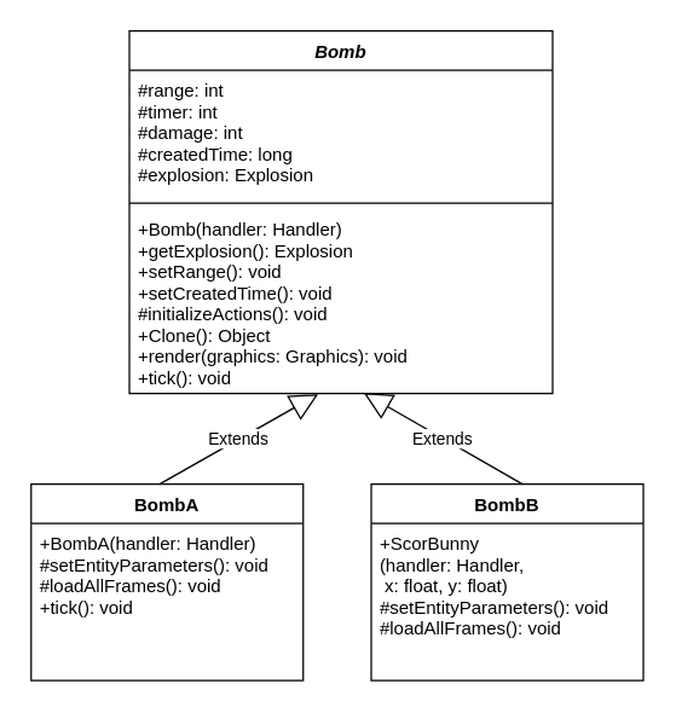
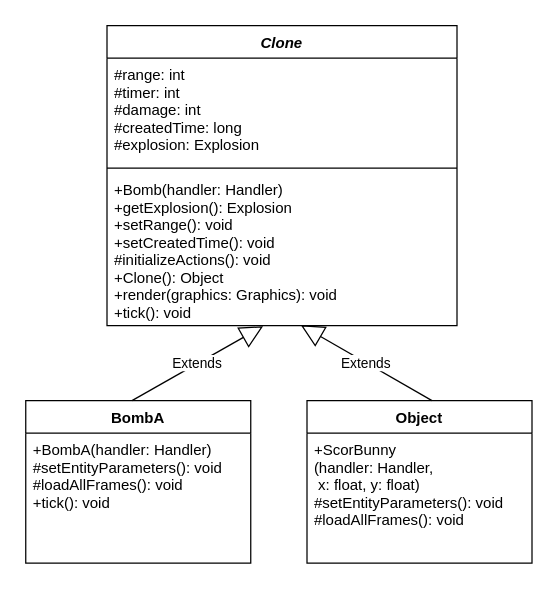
- <mxCell id="2" value="Bomb" style="swimlane;fontStyle=3;align=center;verticalAlign=top;childLayout=stackLayout;horizontal=1;startSize=26;horizontalStack=0;resizeParent=1;resizeParentMax=0;resizeLast=0;collapsible=1;marginBottom=0;" parent="1" vertex="1"><mxGeometry x="85" y="20" width="280" height="240" as="geometry" /></mxCell>
+ <mxCell id="2" value="Clone" style="swimlane;fontStyle=3;align=center;verticalAlign=top;childLayout=stackLayout;horizontal=1;startSize=26;horizontalStack=0;resizeParent=1;resizeParentMax=0;resizeLast=0;collapsible=1;marginBottom=0;" parent="1" vertex="1"><mxGeometry x="85" y="20" width="280" height="240" as="geometry" /></mxCell>
- <mxCell id="9" value="BombB" style="swimlane;fontStyle=1;childLayout=stackLayout;horizontal=1;startSize=26;fillColor=none;horizontalStack=0;resizeParent=1;resizeParentMax=0;resizeLast=0;collapsible=1;marginBottom=0;" parent="1" vertex="1"><mxGeometry x="245" y="320" width="180" height="130" as="geometry" /></mxCell>
+ <mxCell id="9" value="Object" style="swimlane;fontStyle=1;childLayout=stackLayout;horizontal=1;startSize=26;fillColor=none;horizontalStack=0;resizeParent=1;resizeParentMax=0;resizeLast=0;collapsible=1;marginBottom=0;" parent="1" vertex="1"><mxGeometry x="245" y="320" width="180" height="130" as="geometry" /></mxCell>
